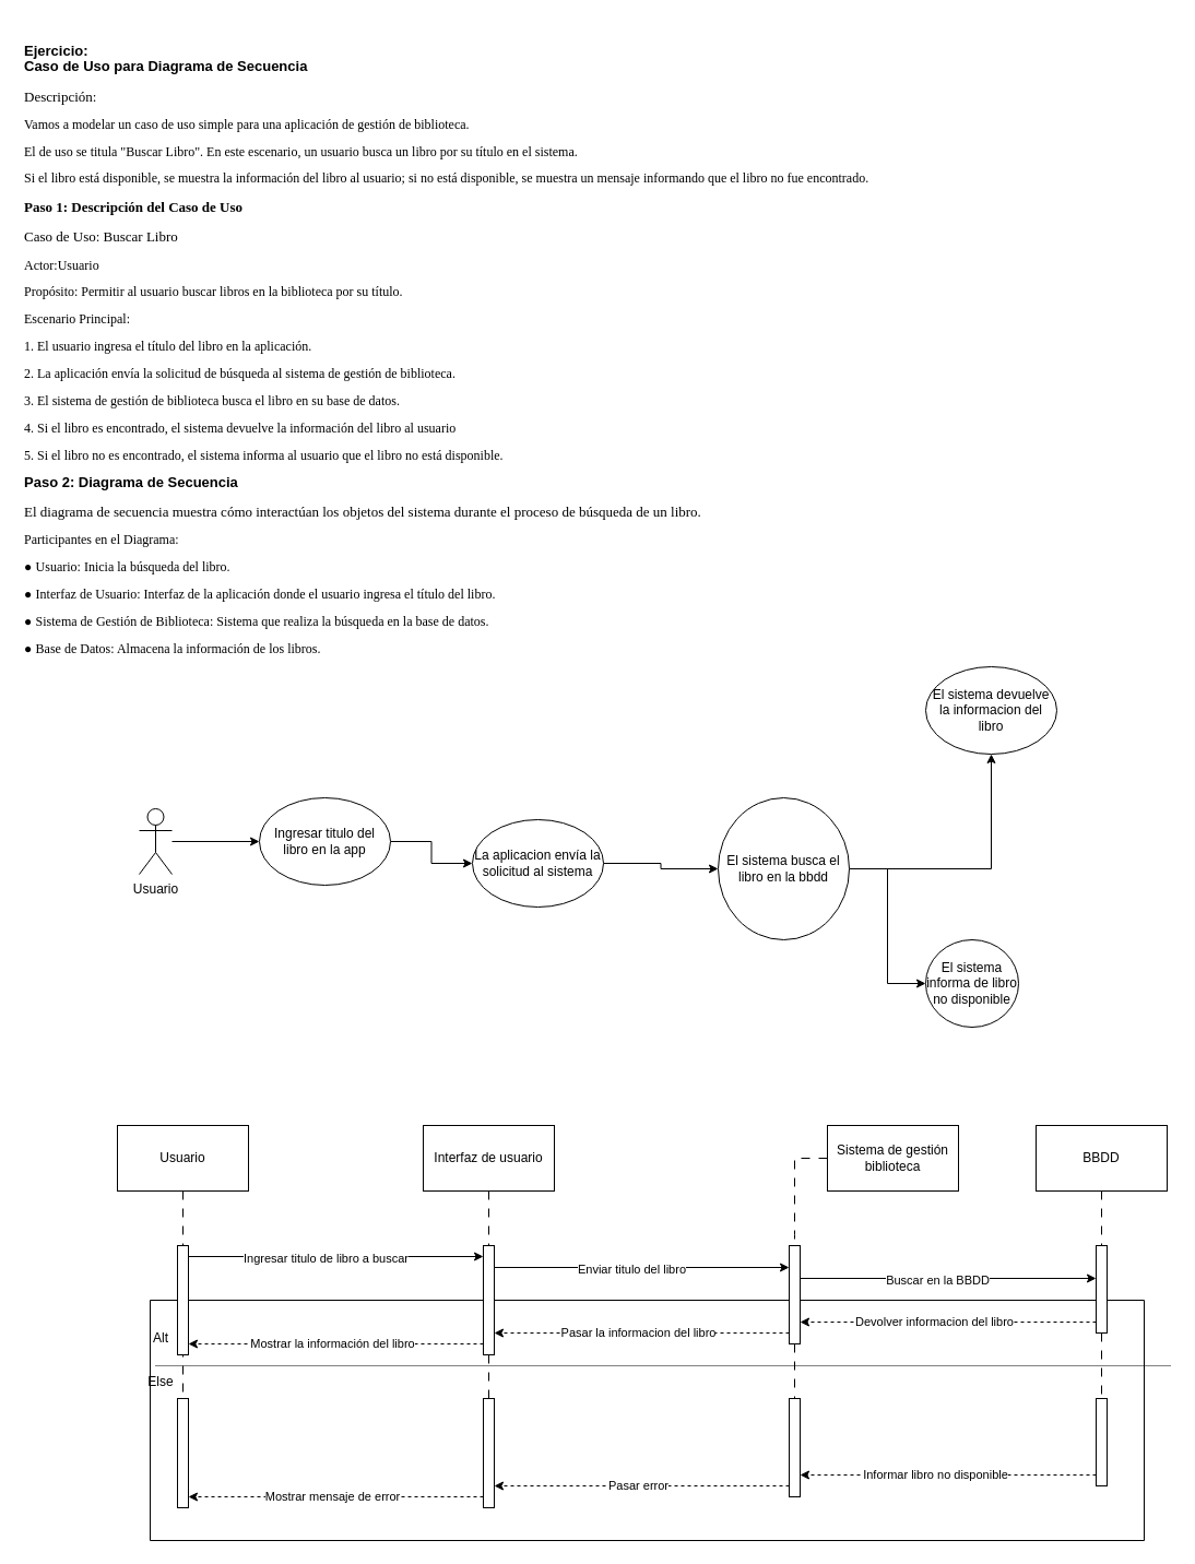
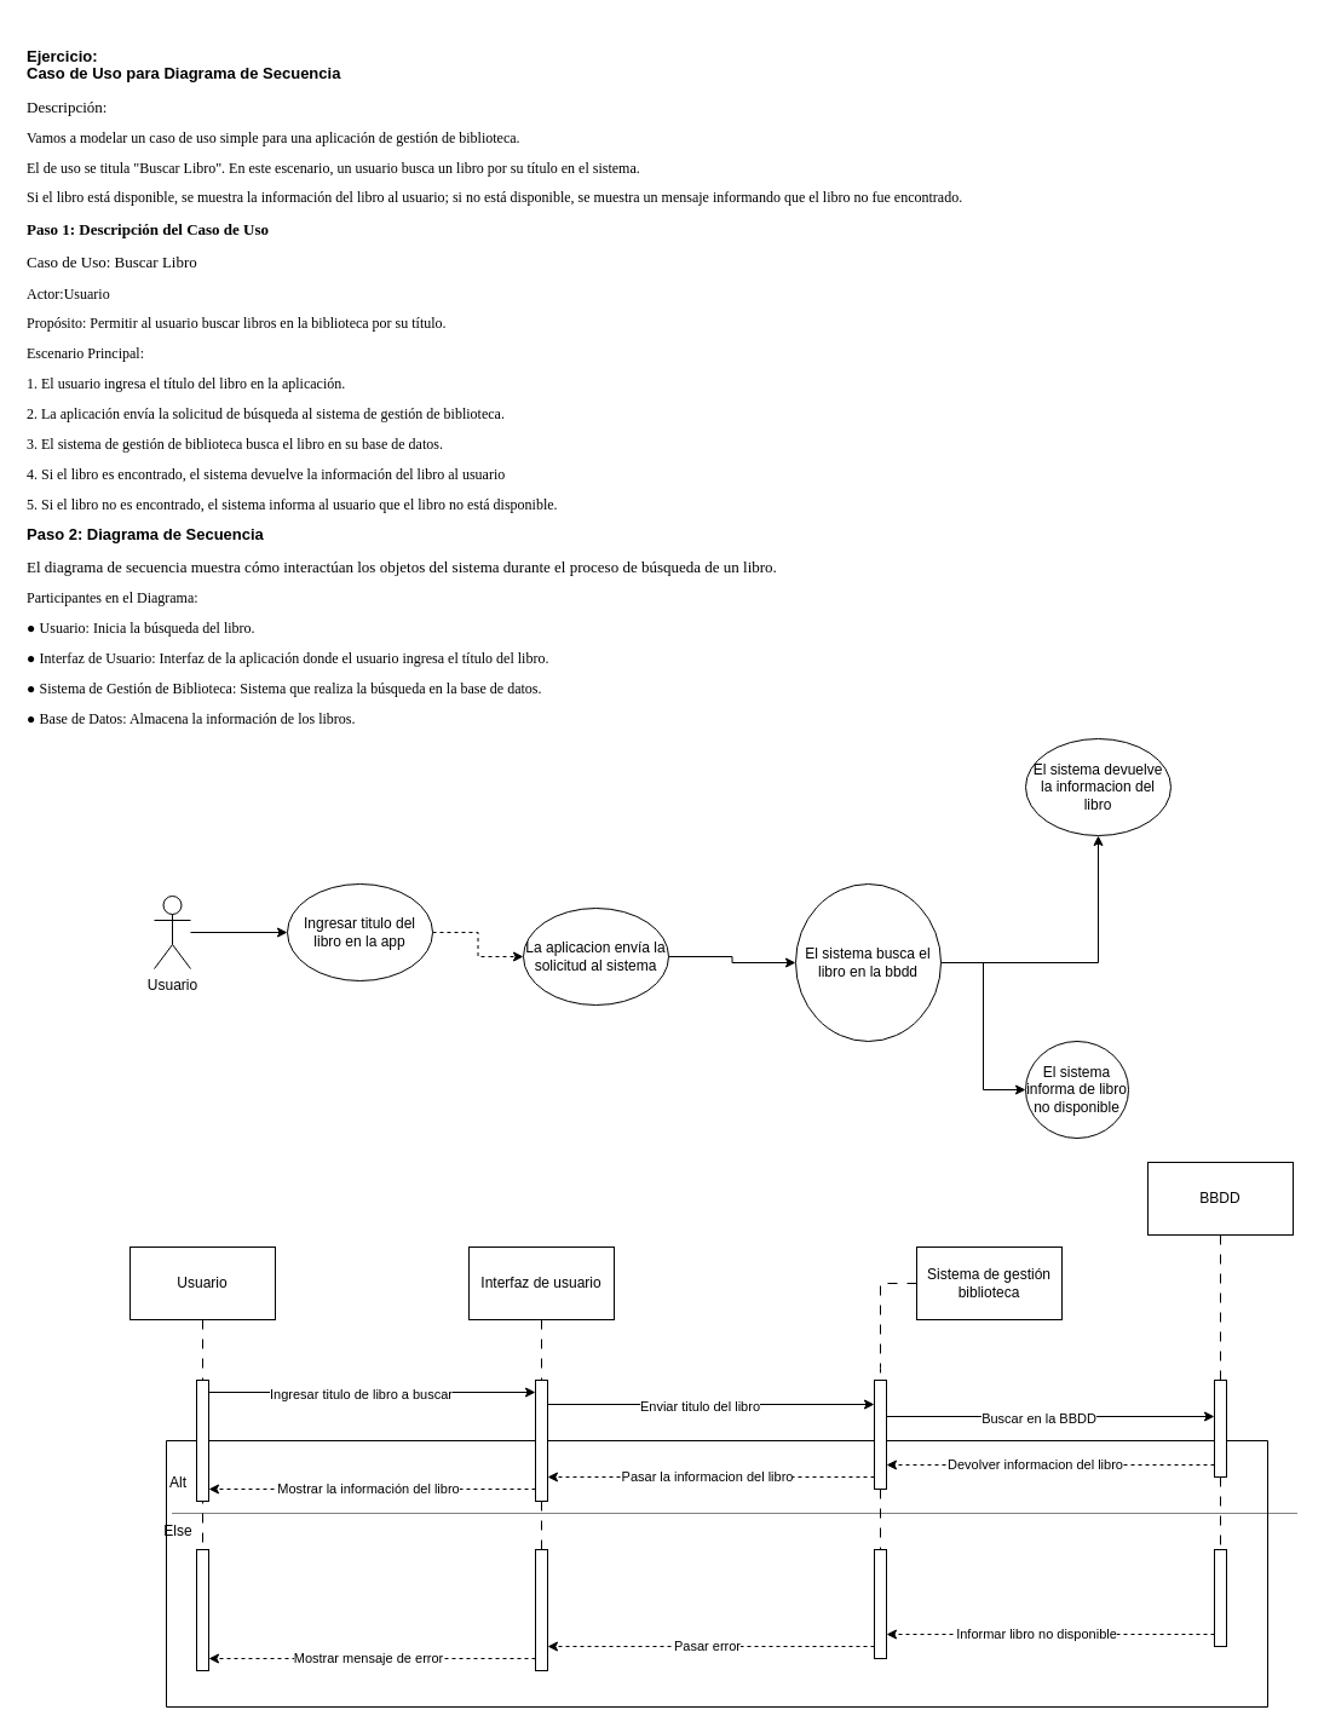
- <mxCell id="6" style="edgeStyle=orthogonalEdgeStyle;rounded=0;orthogonalLoop=1;jettySize=auto;html=1;entryX=0;entryY=0.5;entryDx=0;entryDy=0;" parent="1" source="7" target="9" edge="1"><mxGeometry relative="1" as="geometry" /></mxCell>
+ <mxCell id="6" style="edgeStyle=orthogonalEdgeStyle;rounded=0;orthogonalLoop=1;jettySize=auto;html=1;entryX=0;entryY=0.5;entryDx=0;entryDy=0;dashed=1;" parent="1" source="7" target="9" edge="1"><mxGeometry relative="1" as="geometry" /></mxCell>
- <mxCell id="20" value="BBDD" style="rounded=0;whiteSpace=wrap;html=1;" parent="1" vertex="1"><mxGeometry x="948" y="1030" width="120" height="60" as="geometry" /></mxCell>
+ <mxCell id="20" value="BBDD" style="rounded=0;whiteSpace=wrap;html=1;" parent="1" vertex="1"><mxGeometry x="948" y="960" width="120" height="60" as="geometry" /></mxCell>
